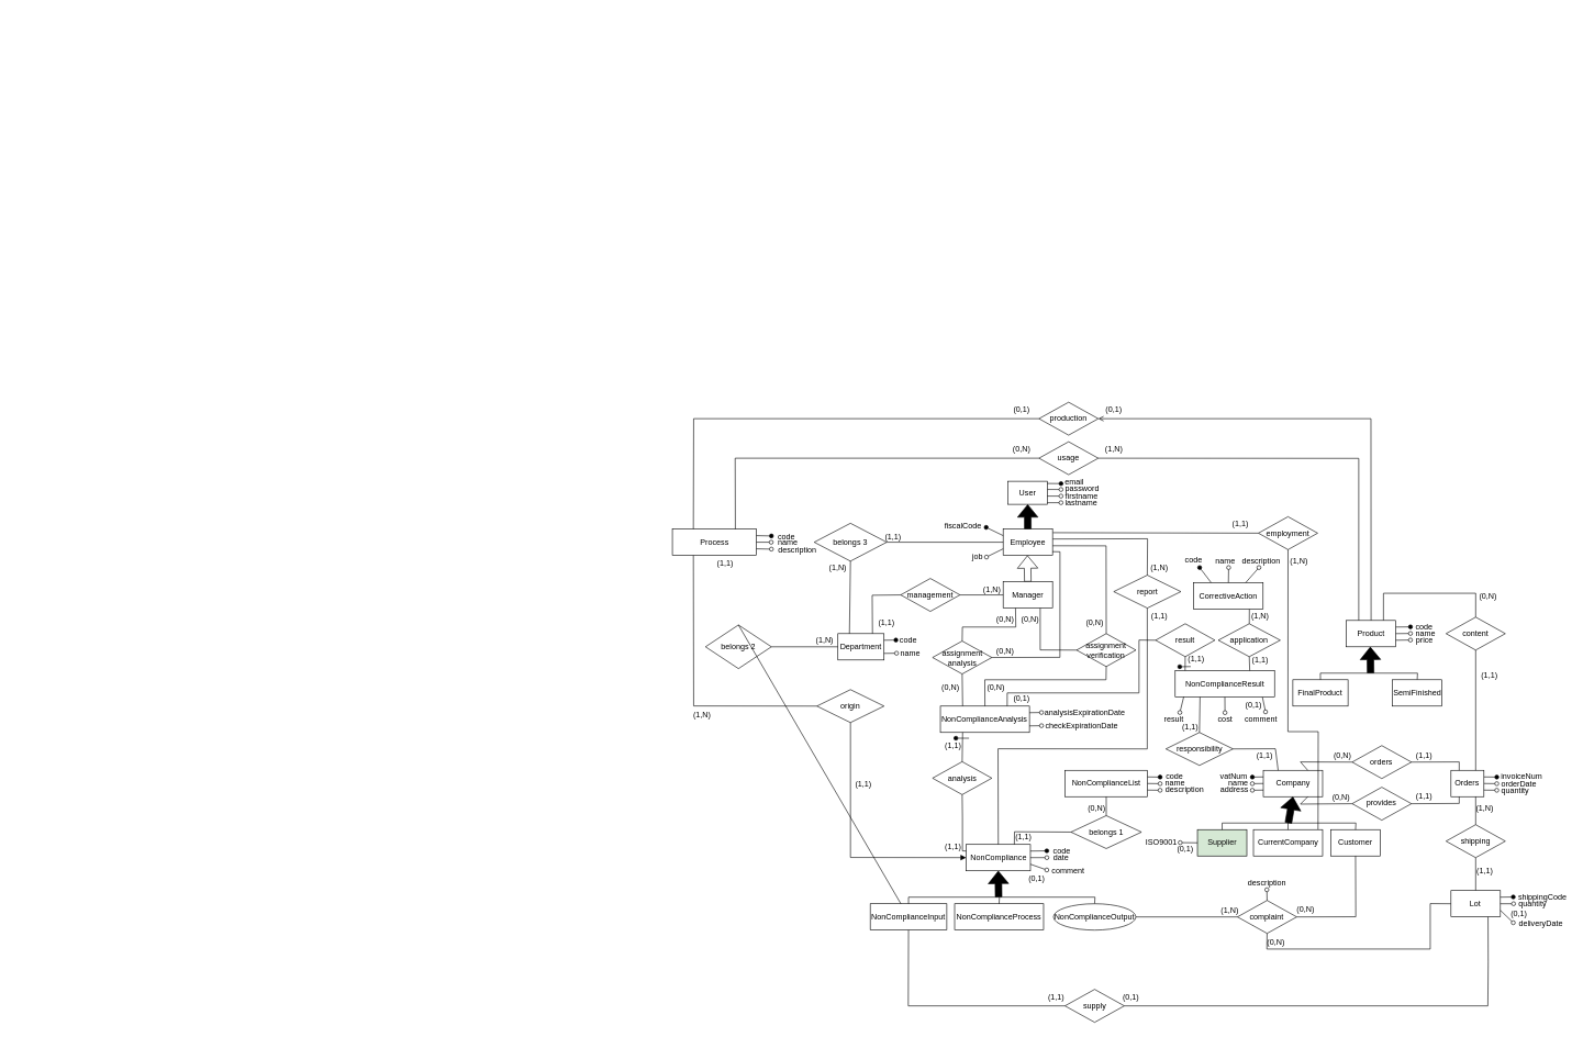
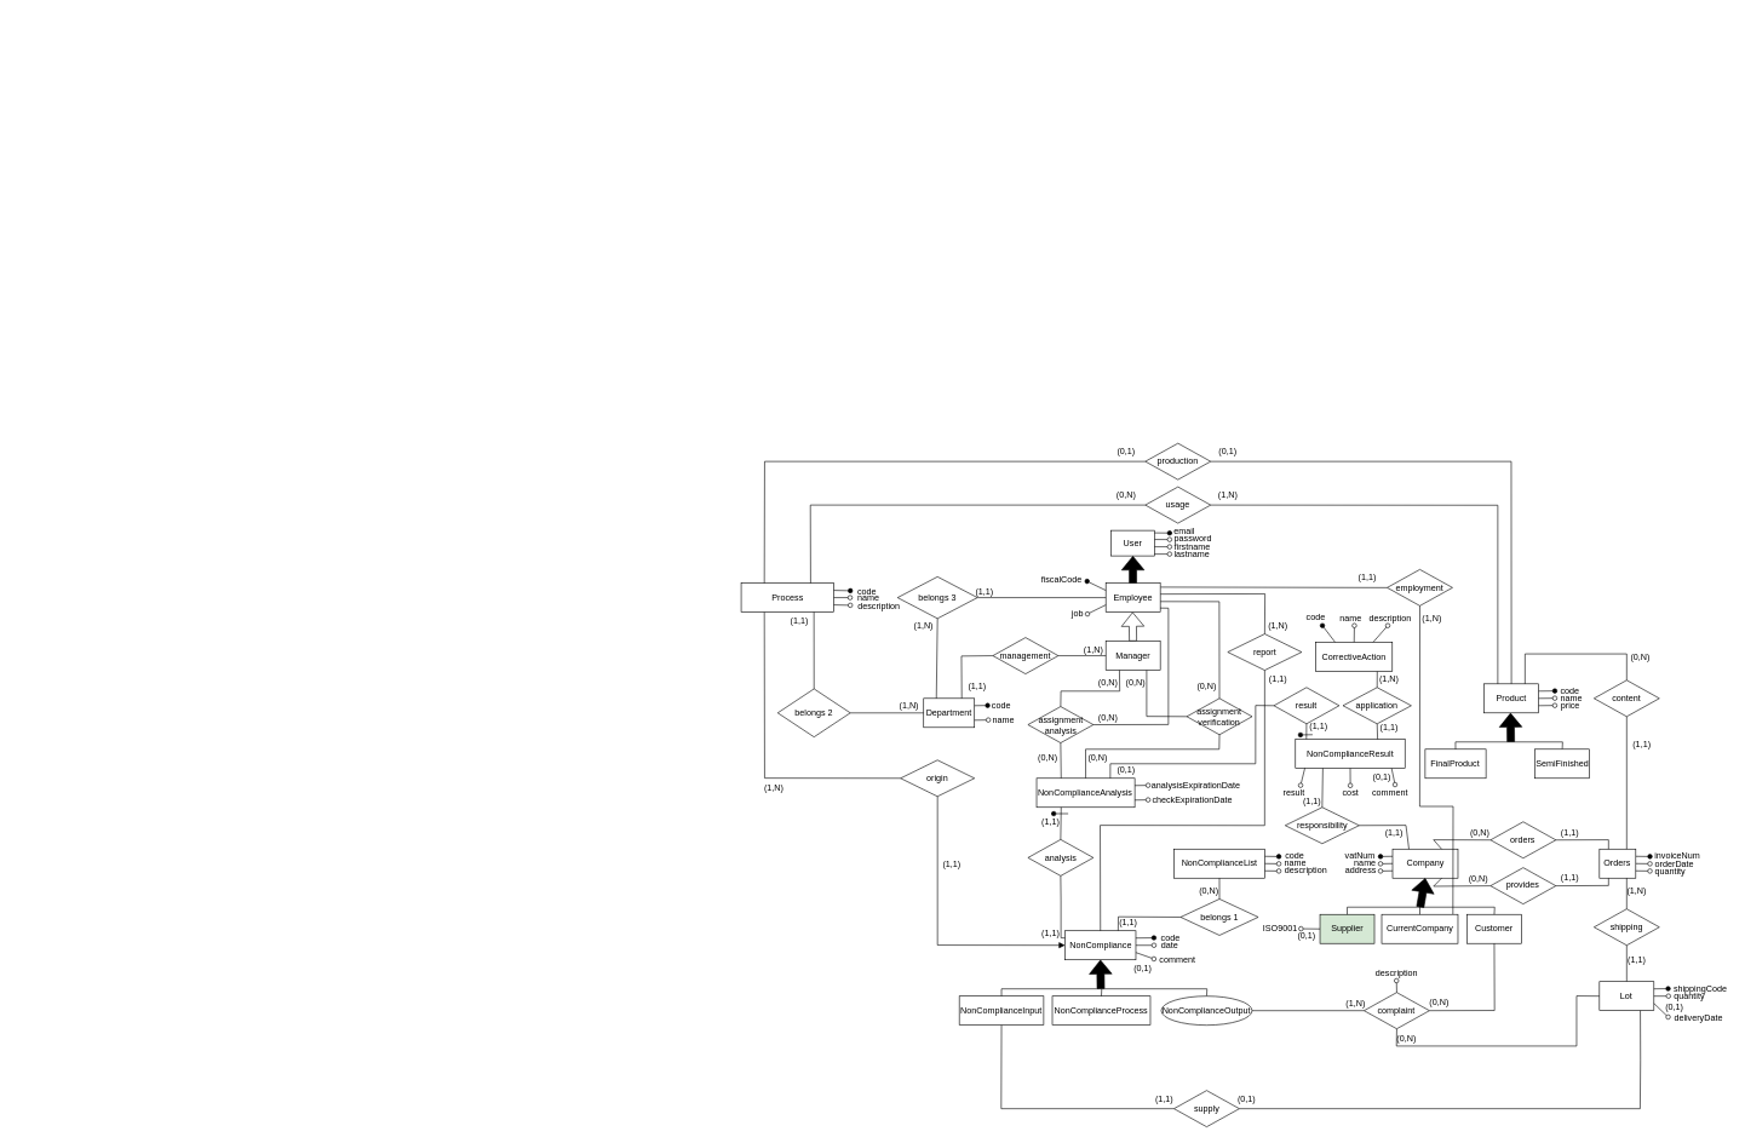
- <mxCell id="109" value="" style="endArrow=open;html=1;rounded=0;exitX=0.5;exitY=0;exitDx=0;exitDy=0;entryX=1;entryY=0.5;entryDx=0;entryDy=0;" parent="1" source="93" target="106" edge="1"><mxGeometry relative="1" as="geometry"><mxPoint x="1841.47" y="811.25" as="sourcePoint" /><mxPoint x="1752.84" y="811.25" as="targetPoint" /><Array as="points"><mxPoint x="2080" y="635" /></Array></mxGeometry></mxCell>
+ <mxCell id="109" value="" style="endArrow=none;html=1;rounded=0;exitX=0.5;exitY=0;exitDx=0;exitDy=0;entryX=1;entryY=0.5;entryDx=0;entryDy=0;" parent="1" source="93" target="106" edge="1"><mxGeometry relative="1" as="geometry"><mxPoint x="1841.47" y="811.25" as="sourcePoint" /><mxPoint x="1752.84" y="811.25" as="targetPoint" /><Array as="points"><mxPoint x="2080" y="635" /></Array></mxGeometry></mxCell>
- <mxCell id="60" value="" style="endArrow=none;html=1;rounded=0;exitX=0.5;exitY=0;exitDx=0;exitDy=0;" parent="1" source="58" target="9" edge="1"><mxGeometry relative="1" as="geometry"><mxPoint x="1452.68" y="962.5" as="sourcePoint" /><mxPoint x="1130" y="870" as="targetPoint" /></mxGeometry></mxCell>
+ <mxCell id="60" value="" style="endArrow=none;html=1;rounded=0;exitX=0.5;exitY=0;exitDx=0;exitDy=0;entryX=0.786;entryY=0.996;entryDx=0;entryDy=0;entryPerimeter=0;" parent="1" source="58" target="25" edge="1"><mxGeometry relative="1" as="geometry"><mxPoint x="1452.68" y="962.5" as="sourcePoint" /><mxPoint x="1130" y="870" as="targetPoint" /></mxGeometry></mxCell>
